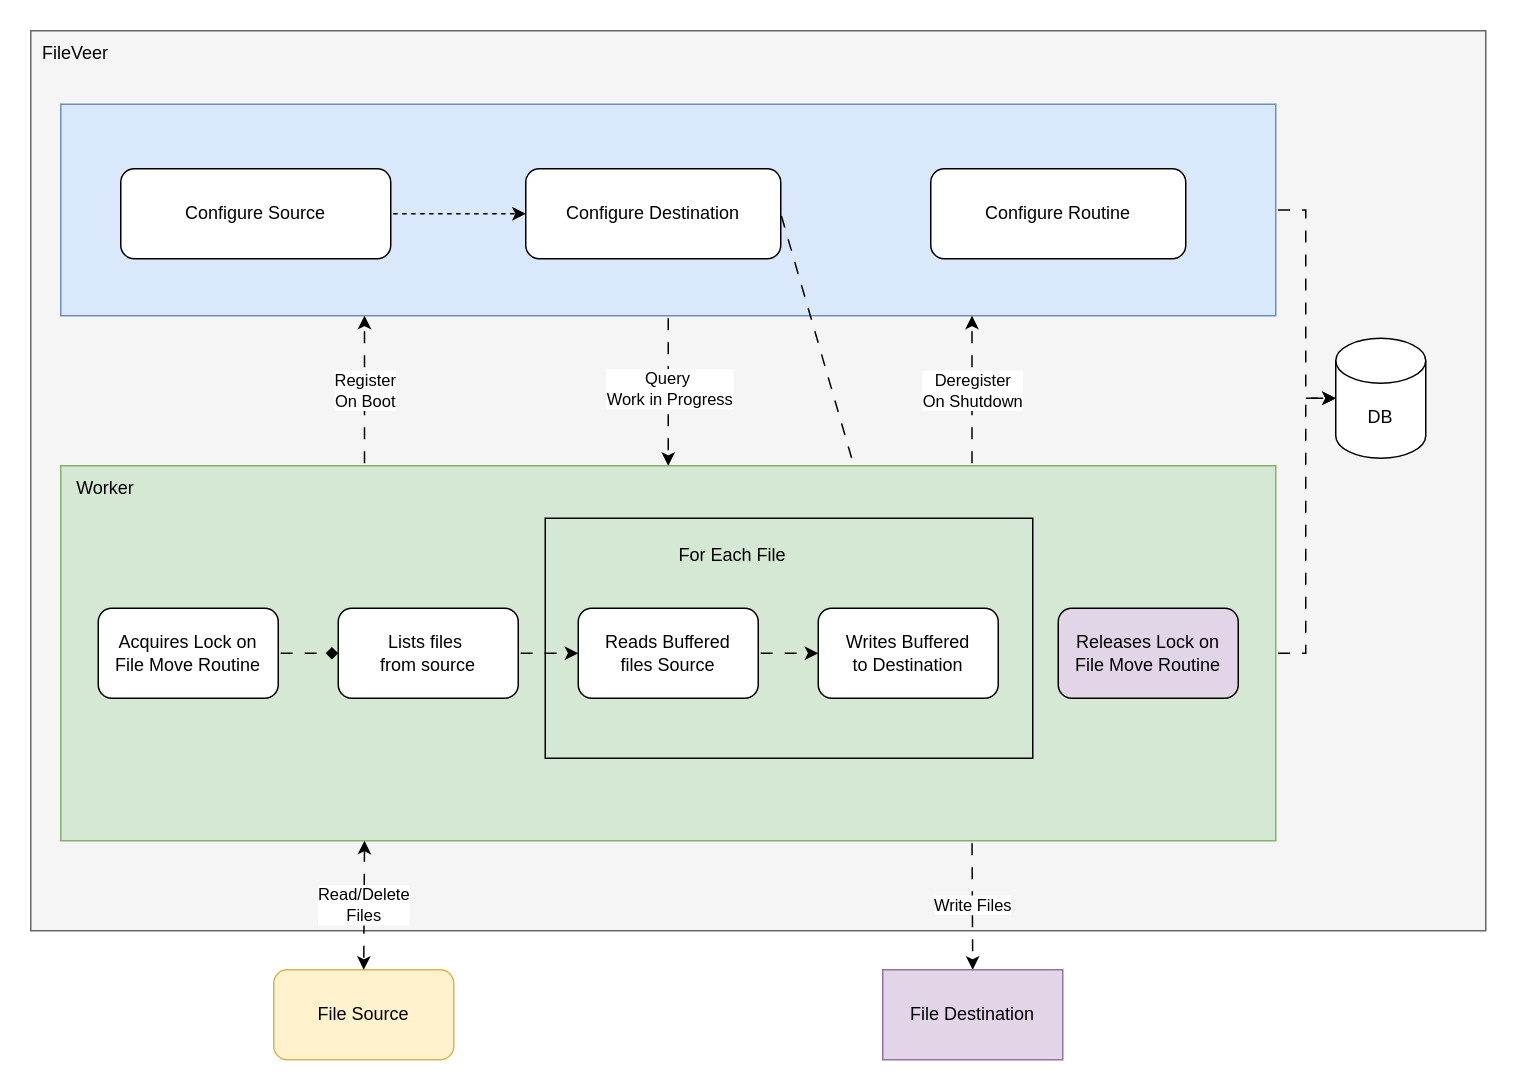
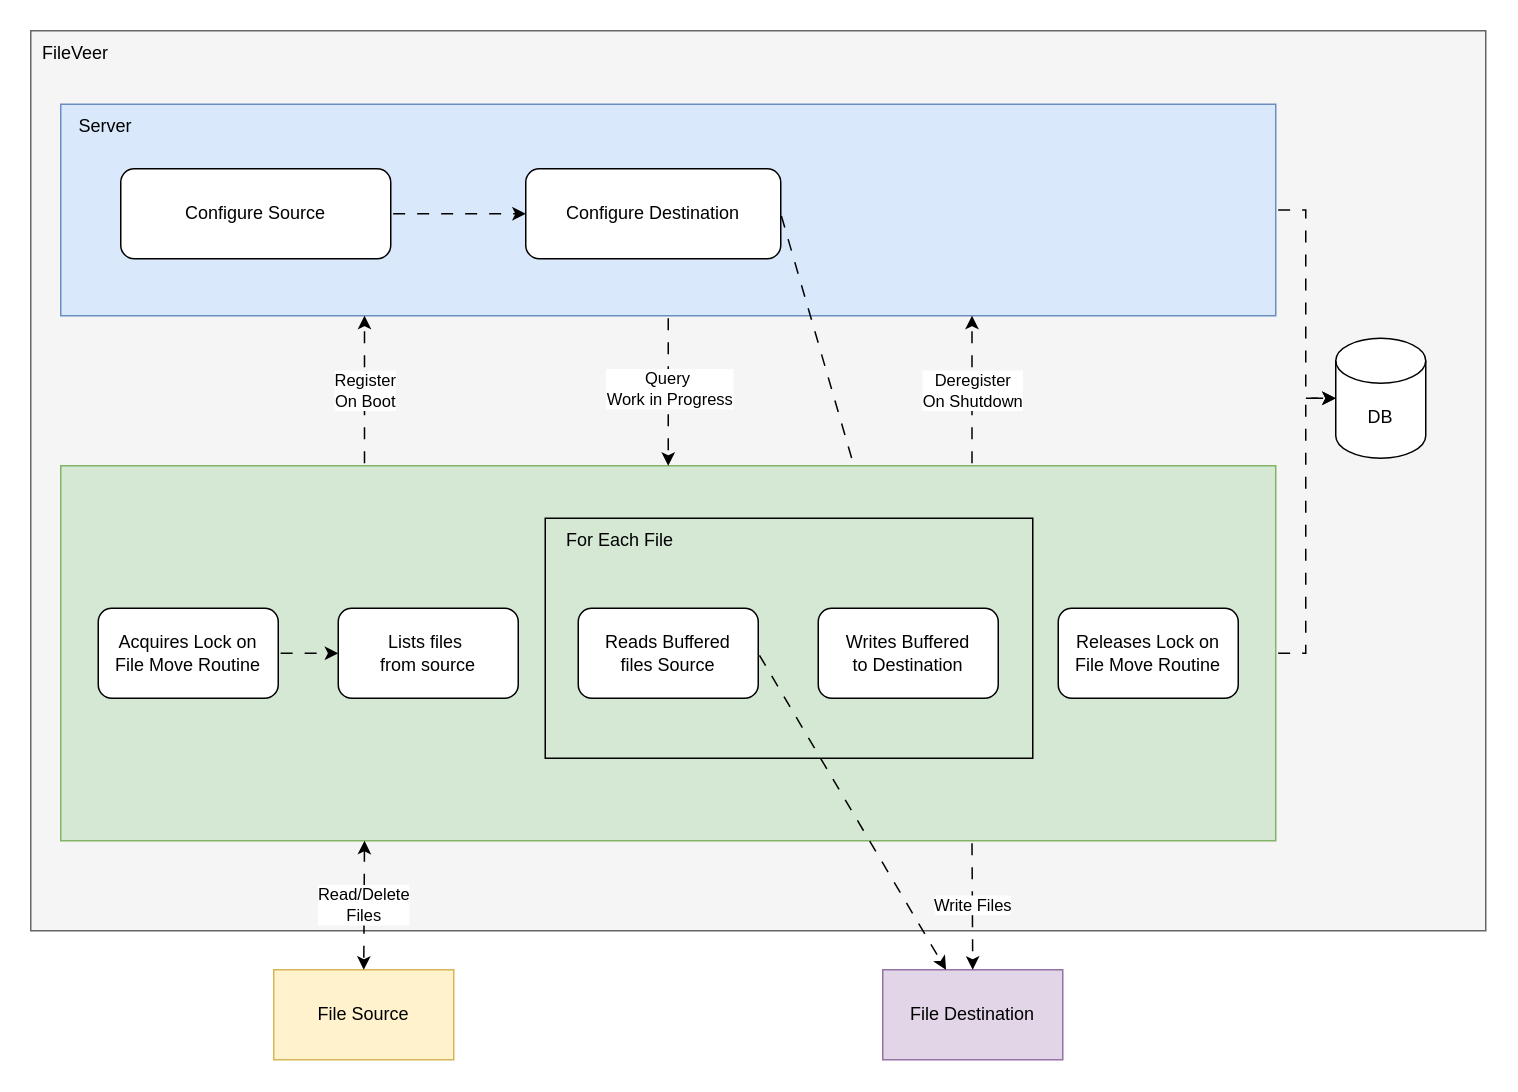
+ <mxCell id="7" value="Server" style="text;html=1;align=center;verticalAlign=middle;whiteSpace=wrap;rounded=0;" parent="1" vertex="1"><mxGeometry x="40" y="69" width="60" height="30" as="geometry" /></mxCell>
- <mxCell id="6" value="" style="endArrow=classic;html=1;rounded=0;exitX=1;exitY=0.5;exitDx=0;exitDy=0;entryX=0;entryY=0.5;entryDx=0;entryDy=0;flowAnimation=1;dashed=1;" parent="1" source="4" target="5" edge="1"><mxGeometry width="50" height="50" relative="1" as="geometry"><mxPoint x="610" y="369" as="sourcePoint" /><mxPoint x="660" y="319" as="targetPoint" /></mxGeometry></mxCell>
+ <mxCell id="6" value="" style="endArrow=classic;html=1;rounded=0;exitX=1;exitY=0.5;exitDx=0;exitDy=0;entryX=0;entryY=0.5;entryDx=0;entryDy=0;flowAnimation=1;" parent="1" source="4" target="5" edge="1"><mxGeometry width="50" height="50" relative="1" as="geometry"><mxPoint x="610" y="369" as="sourcePoint" /><mxPoint x="660" y="319" as="targetPoint" /></mxGeometry></mxCell>
- <mxCell id="8" value="Configure Routine" style="rounded=1;whiteSpace=wrap;html=1;" vertex="1" parent="1"><mxGeometry x="620" y="112" width="170" height="60" as="geometry" /></mxCell>
- <mxCell id="11" value="Worker" style="text;html=1;align=center;verticalAlign=middle;whiteSpace=wrap;rounded=0;" vertex="1" parent="1"><mxGeometry x="40" y="310" width="60" height="30" as="geometry" /></mxCell>
- <mxCell id="26" value="For Each File" style="text;html=1;align=center;verticalAlign=middle;whiteSpace=wrap;rounded=0;" vertex="1" parent="1"><mxGeometry x="438" y="355" width="100" height="30" as="geometry" /></mxCell>
+ <mxCell id="26" value="For Each File" style="text;html=1;align=center;verticalAlign=middle;whiteSpace=wrap;rounded=0;" vertex="1" parent="1"><mxGeometry x="363" y="345" width="100" height="30" as="geometry" /></mxCell>
- <mxCell id="29" value="" style="endArrow=diamond;html=1;rounded=0;exitX=1;exitY=0.5;exitDx=0;exitDy=0;entryX=0;entryY=0.5;entryDx=0;entryDy=0;flowAnimation=1;" edge="1" parent="1" source="21" target="24"><mxGeometry width="50" height="50" relative="1" as="geometry"><mxPoint x="470" y="425" as="sourcePoint" /><mxPoint x="520" y="375" as="targetPoint" /></mxGeometry></mxCell>
+ <mxCell id="29" value="" style="endArrow=classic;html=1;rounded=0;exitX=1;exitY=0.5;exitDx=0;exitDy=0;entryX=0;entryY=0.5;entryDx=0;entryDy=0;flowAnimation=1;" edge="1" parent="1" source="21" target="24"><mxGeometry width="50" height="50" relative="1" as="geometry"><mxPoint x="470" y="425" as="sourcePoint" /><mxPoint x="520" y="375" as="targetPoint" /></mxGeometry></mxCell>
- <mxCell id="30" value="" style="endArrow=classic;html=1;rounded=0;exitX=1;exitY=0.5;exitDx=0;exitDy=0;entryX=0;entryY=0.5;entryDx=0;entryDy=0;flowAnimation=1;" edge="1" parent="1" source="24" target="27"><mxGeometry width="50" height="50" relative="1" as="geometry"><mxPoint x="210" y="445" as="sourcePoint" /><mxPoint x="250" y="445" as="targetPoint" /></mxGeometry></mxCell>
- <mxCell id="31" value="" style="endArrow=classic;html=1;rounded=0;exitX=1;exitY=0.5;exitDx=0;exitDy=0;entryX=0;entryY=0.5;entryDx=0;entryDy=0;flowAnimation=1;" edge="1" parent="1" source="27" target="28"><mxGeometry width="50" height="50" relative="1" as="geometry"><mxPoint x="210" y="445" as="sourcePoint" /><mxPoint x="250" y="445" as="targetPoint" /></mxGeometry></mxCell>
+ <mxCell id="31" value="" style="endArrow=classic;html=1;rounded=0;exitX=1;exitY=0.5;exitDx=0;exitDy=0;flowAnimation=1;" edge="1" parent="1" source="27" target="20"><mxGeometry width="50" height="50" relative="1" as="geometry"><mxPoint x="210" y="445" as="sourcePoint" /><mxPoint x="250" y="445" as="targetPoint" /></mxGeometry></mxCell>
- <mxCell id="32" value="Releases Lock on&lt;div&gt;File Move Routine&lt;/div&gt;" style="rounded=1;whiteSpace=wrap;html=1;fillColor=#e1d5e7;" vertex="1" parent="1"><mxGeometry x="705" y="405" width="120" height="60" as="geometry" /></mxCell>
+ <mxCell id="32" value="Releases Lock on&lt;div&gt;File Move Routine&lt;/div&gt;" style="rounded=1;whiteSpace=wrap;html=1;" vertex="1" parent="1"><mxGeometry x="705" y="405" width="120" height="60" as="geometry" /></mxCell>
- <mxCell id="19" value="File Source" style="whiteSpace=wrap;html=1;fillColor=#fff2cc;strokeColor=#d6b656;rounded=1;" vertex="1" parent="1"><mxGeometry x="182" y="646" width="120" height="60" as="geometry" /></mxCell>
+ <mxCell id="19" value="File Source" style="rounded=0;whiteSpace=wrap;html=1;fillColor=#fff2cc;strokeColor=#d6b656;" vertex="1" parent="1"><mxGeometry x="182" y="646" width="120" height="60" as="geometry" /></mxCell>
